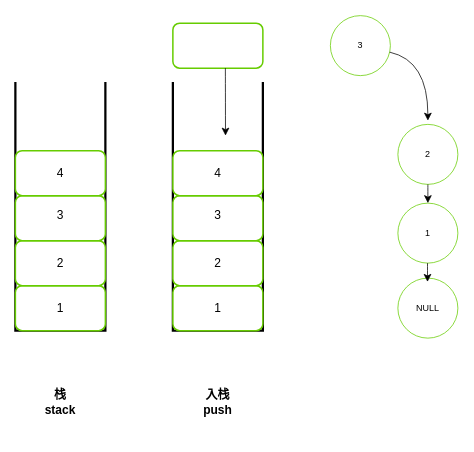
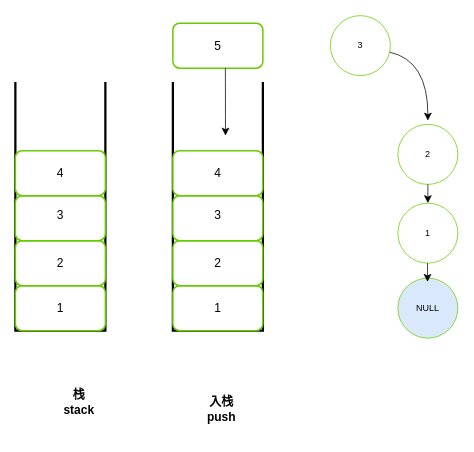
+ <mxCell id="22" value="5" style="text;strokeColor=none;fillColor=none;html=1;align=center;verticalAlign=middle;whiteSpace=wrap;rounded=0;fontSize=16;" vertex="1" parent="1"><mxGeometry x="240" y="45" width="100" height="30" as="geometry" /></mxCell>
- <mxCell id="28" value="NULL" style="ellipse;whiteSpace=wrap;html=1;aspect=fixed;fillColor=#FFFFFF;strokeColor=#66CC00;" vertex="1" parent="1"><mxGeometry x="530" y="370" width="80" height="80" as="geometry" /></mxCell>
+ <mxCell id="28" value="NULL" style="ellipse;whiteSpace=wrap;html=1;aspect=fixed;fillColor=#dae8fc;strokeColor=#66CC00;" vertex="1" parent="1"><mxGeometry x="530" y="370" width="80" height="80" as="geometry" /></mxCell>
- <mxCell id="24" value="栈&lt;div&gt;stack&lt;/div&gt;" style="text;strokeColor=none;fillColor=none;html=1;align=center;verticalAlign=middle;whiteSpace=wrap;rounded=0;fontSize=16;fontStyle=1" vertex="1" parent="1"><mxGeometry x="50" y="490" width="60" height="90" as="geometry" /></mxCell>
+ <mxCell id="24" value="栈&lt;div&gt;stack&lt;/div&gt;" style="text;strokeColor=none;fillColor=none;html=1;align=center;verticalAlign=middle;whiteSpace=wrap;rounded=0;fontSize=16;fontStyle=1" vertex="1" parent="1"><mxGeometry x="75" y="490" width="60" height="90" as="geometry" /></mxCell>
- <mxCell id="23" value="入栈push" style="text;strokeColor=none;fillColor=none;html=1;align=center;verticalAlign=middle;whiteSpace=wrap;rounded=0;fontSize=16;fontStyle=1" vertex="1" parent="1"><mxGeometry x="260" y="490" width="60" height="90" as="geometry" /></mxCell>
+ <mxCell id="23" value="入栈push" style="text;strokeColor=none;fillColor=none;html=1;align=center;verticalAlign=middle;whiteSpace=wrap;rounded=0;fontSize=16;fontStyle=1" vertex="1" parent="1"><mxGeometry x="265" y="500" width="60" height="90" as="geometry" /></mxCell>
